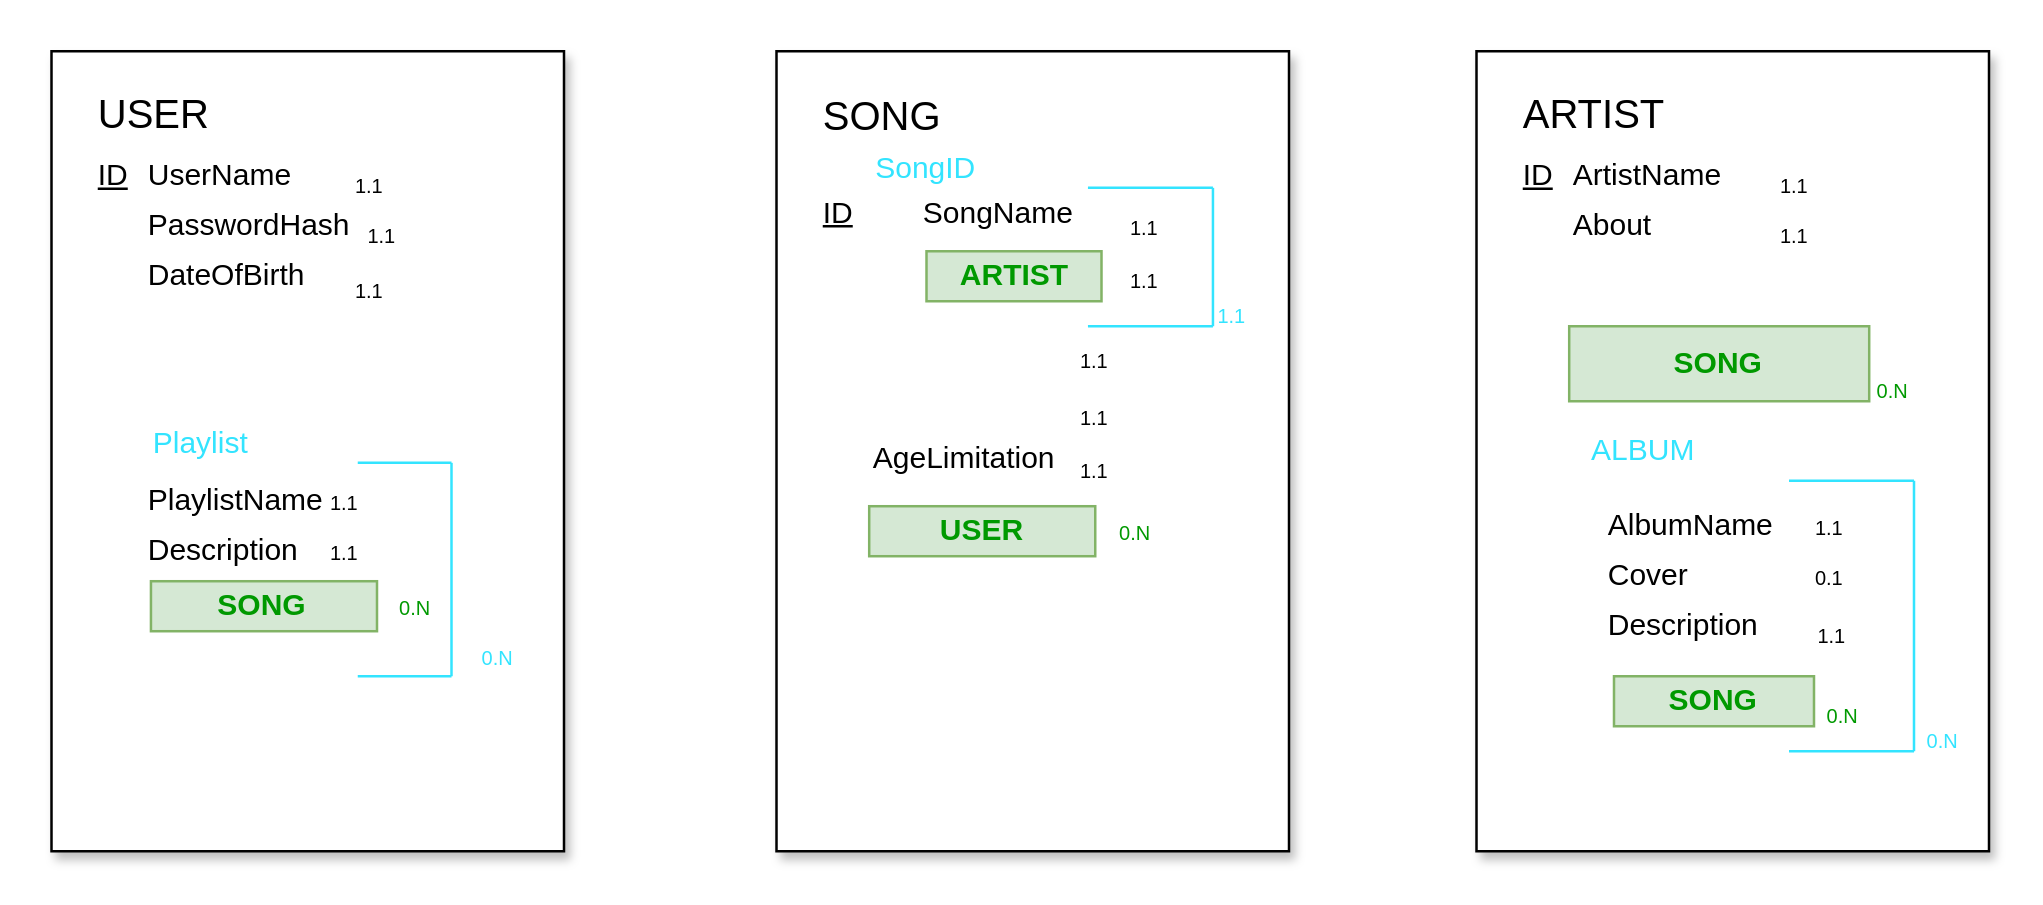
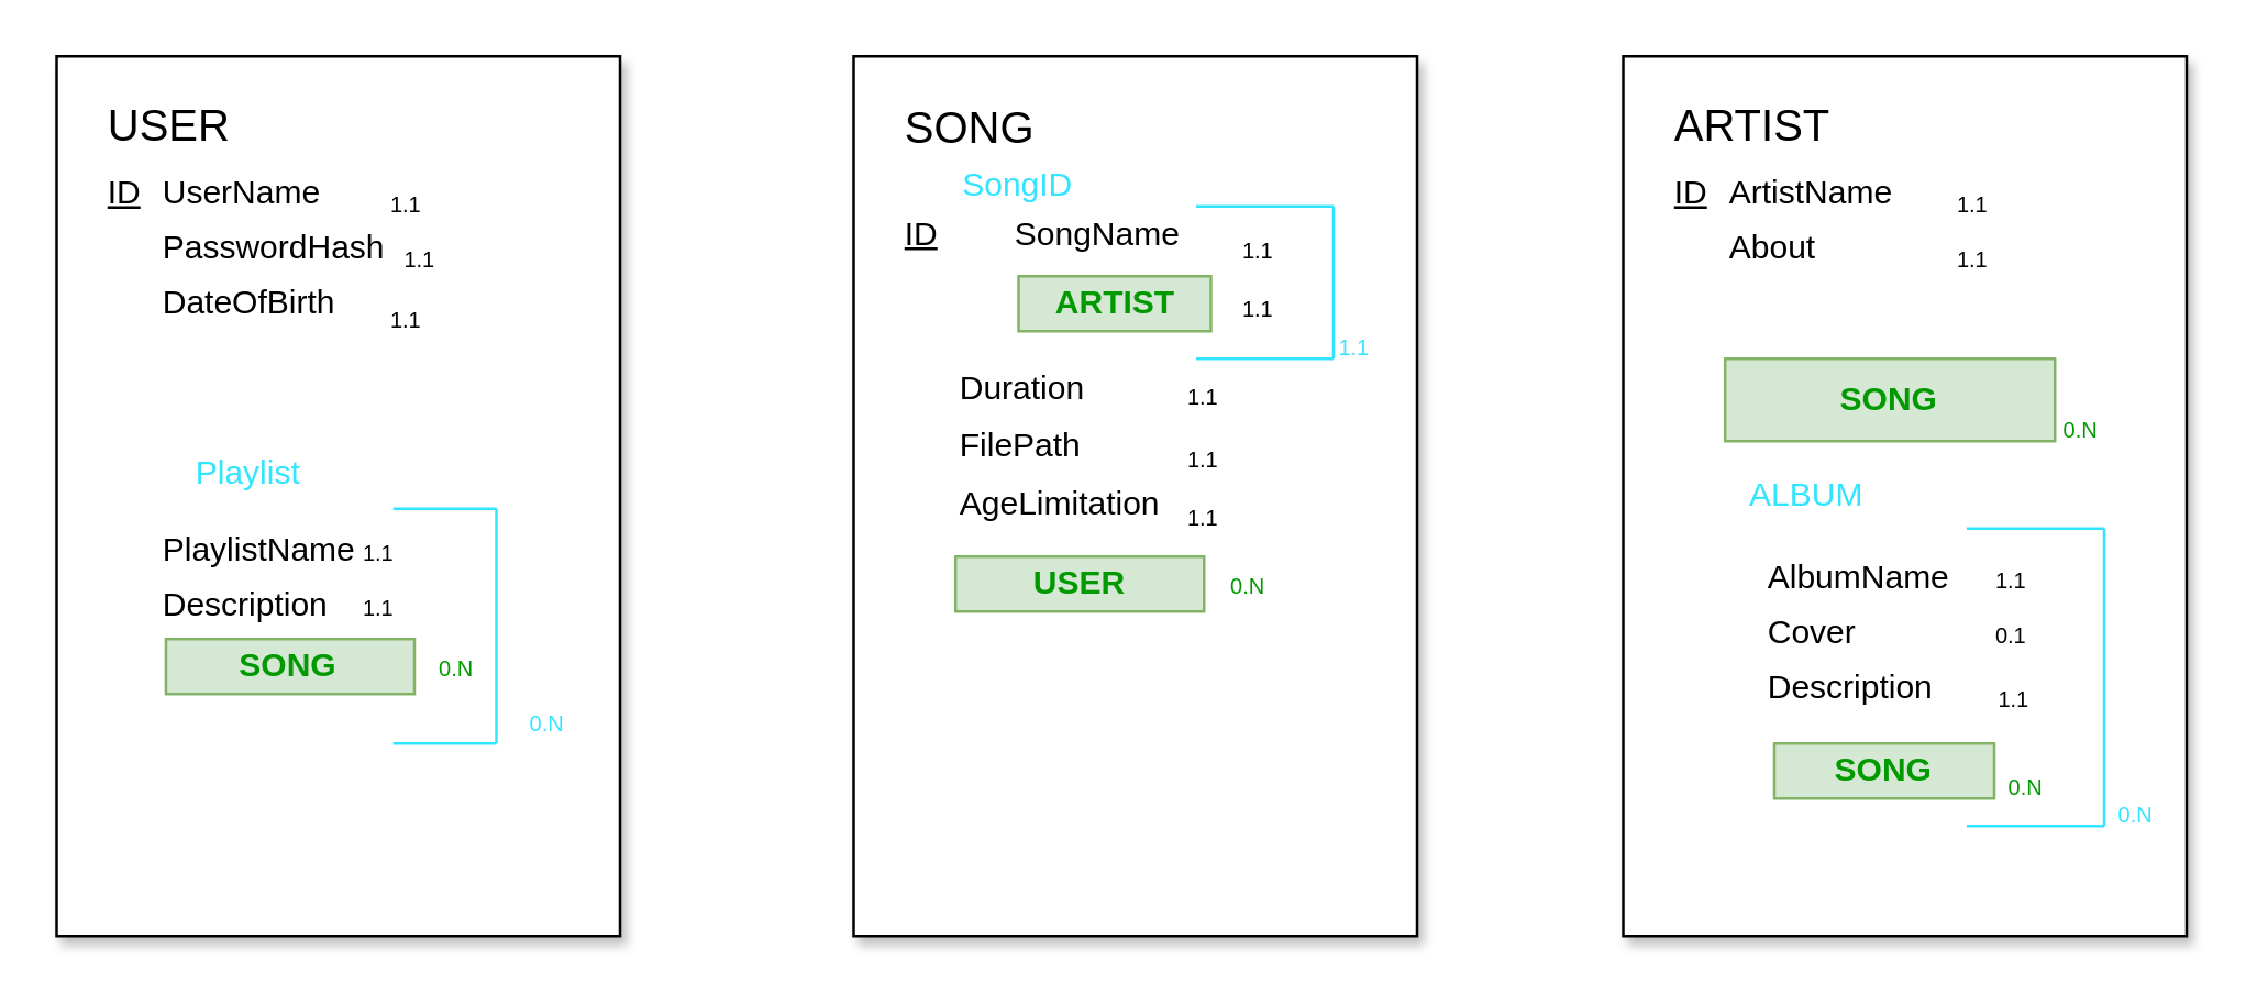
+ <mxCell id="29" value="Duration" style="text;html=1;strokeColor=none;fillColor=none;align=left;verticalAlign=middle;whiteSpace=wrap;rounded=0;shadow=1;" parent="27" vertex="1"><mxGeometry x="37.08" y="110.0" width="52.92" height="21.0" as="geometry" /></mxCell>
+ <mxCell id="30" value="FilePath" style="text;html=1;strokeColor=none;fillColor=none;align=left;verticalAlign=middle;whiteSpace=wrap;rounded=0;shadow=1;" parent="27" vertex="1"><mxGeometry x="37.08" y="131.0" width="52.92" height="21.0" as="geometry" /></mxCell>
- <mxCell id="11" value="Playlist" style="text;html=1;strokeColor=none;fillColor=none;align=center;verticalAlign=middle;whiteSpace=wrap;rounded=0;fontColor=#33E4FF;" parent="2" vertex="1"><mxGeometry x="30.0" y="150" width="60" height="14.63" as="geometry" /></mxCell>
+ <mxCell id="11" value="Playlist" style="text;html=1;strokeColor=none;fillColor=none;align=center;verticalAlign=middle;whiteSpace=wrap;rounded=0;fontColor=#33E4FF;" parent="2" vertex="1"><mxGeometry x="40" y="145" width="60" height="14.63" as="geometry" /></mxCell>
